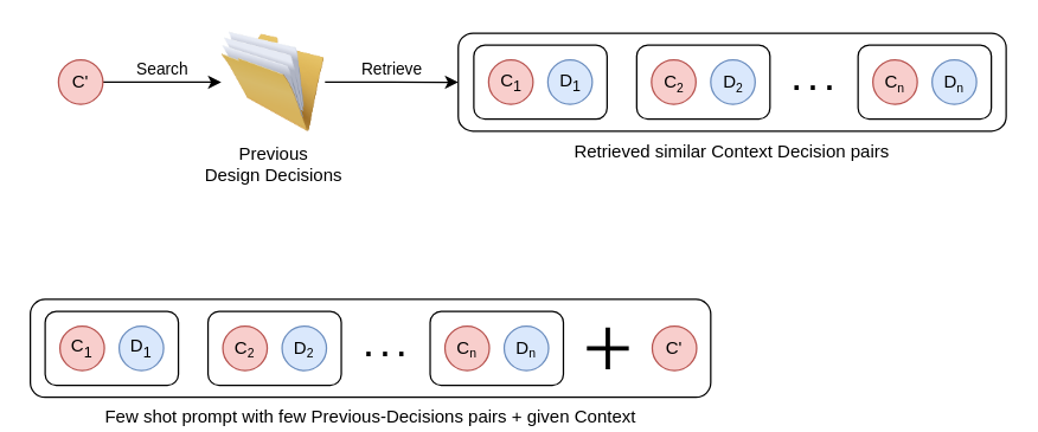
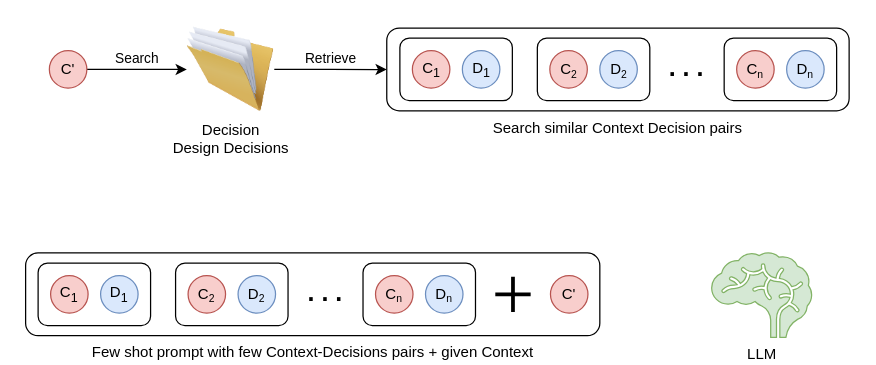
- <mxCell id="16" value="Retrieved similar Context Decision pairs" style="rounded=1;whiteSpace=wrap;html=1;fillColor=none;labelPosition=center;verticalLabelPosition=bottom;align=center;verticalAlign=top;" vertex="1" parent="1"><mxGeometry x="309" y="21.88" width="370" height="66.25" as="geometry" /></mxCell>
+ <mxCell id="16" value="Search similar Context Decision pairs" style="rounded=1;whiteSpace=wrap;html=1;fillColor=none;labelPosition=center;verticalLabelPosition=bottom;align=center;verticalAlign=top;" vertex="1" parent="1"><mxGeometry x="309" y="21.88" width="370" height="66.25" as="geometry" /></mxCell>
- <mxCell id="5" value="Previous&lt;div&gt;Design Decisions&lt;/div&gt;" style="image;html=1;image=img/lib/clip_art/general/Full_Folder_128x128.png" vertex="1" parent="1"><mxGeometry x="149" y="20" width="70" height="70" as="geometry" /></mxCell>
+ <mxCell id="5" value="Decision&lt;div&gt;Design Decisions&lt;/div&gt;" style="image;html=1;image=img/lib/clip_art/general/Full_Folder_128x128.png" vertex="1" parent="1"><mxGeometry x="149" y="20" width="70" height="70" as="geometry" /></mxCell>
+ <mxCell id="30" value="LLM" style="shape=mxgraph.signs.healthcare.brain;html=1;pointerEvents=1;fillColor=#d5e8d4;strokeColor=#82b366;verticalLabelPosition=bottom;verticalAlign=top;align=center;" vertex="1" parent="1"><mxGeometry x="569" y="201.88" width="80" height="67.5" as="geometry" /></mxCell>
- <mxCell id="29" value="Few shot prompt with few Previous-Decisions pairs + given Context" style="rounded=1;whiteSpace=wrap;html=1;fillColor=none;labelPosition=center;verticalLabelPosition=bottom;align=center;verticalAlign=top;" vertex="1" parent="1"><mxGeometry x="20" y="201.88" width="459.5" height="66.25" as="geometry" /></mxCell>
+ <mxCell id="29" value="Few shot prompt with few Context-Decisions pairs + given Context" style="rounded=1;whiteSpace=wrap;html=1;fillColor=none;labelPosition=center;verticalLabelPosition=bottom;align=center;verticalAlign=top;" vertex="1" parent="1"><mxGeometry x="20" y="201.88" width="459.5" height="66.25" as="geometry" /></mxCell>
